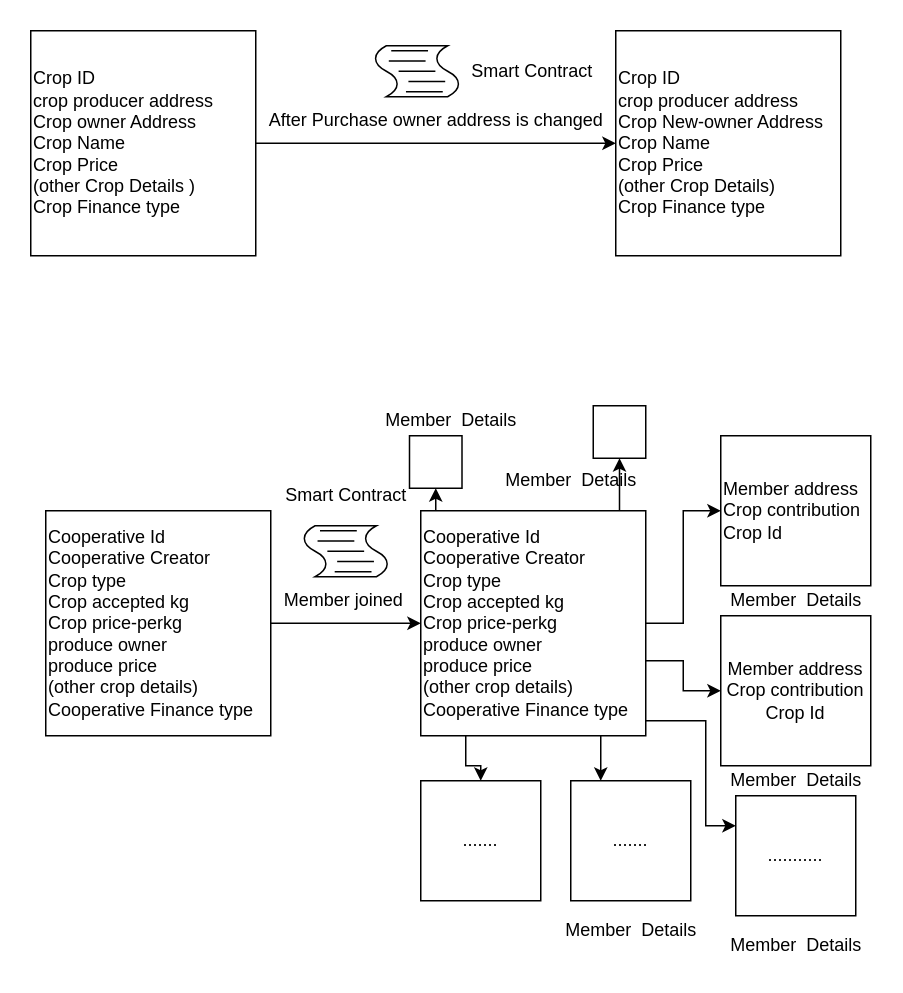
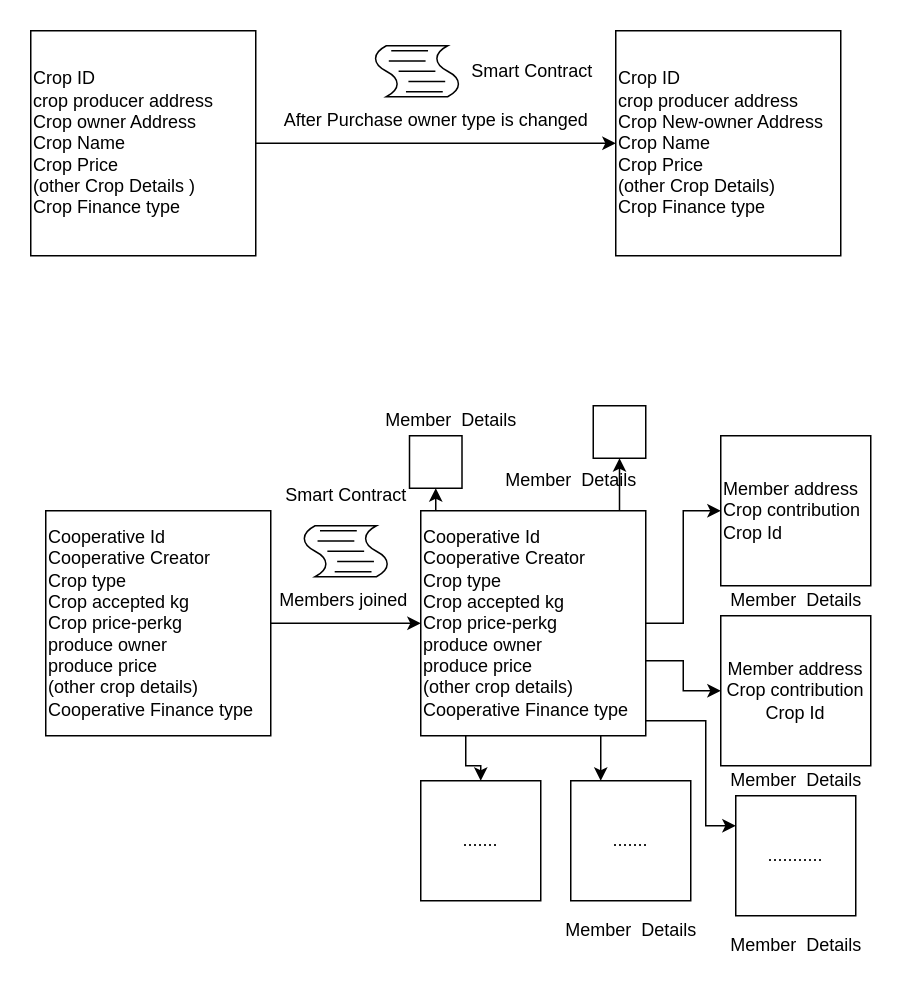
- <mxCell id="5" value="After Purchase owner address is changed" style="text;html=1;align=center;verticalAlign=middle;resizable=0;points=[];autosize=1;" vertex="1" parent="1"><mxGeometry x="170" y="70" width="240" height="20" as="geometry" /></mxCell>
+ <mxCell id="5" value="After Purchase owner type is changed" style="text;html=1;align=center;verticalAlign=middle;resizable=0;points=[];autosize=1;" vertex="1" parent="1"><mxGeometry x="170" y="70" width="240" height="20" as="geometry" /></mxCell>
- <mxCell id="16" value="Member joined&amp;nbsp;" style="text;html=1;align=center;verticalAlign=middle;resizable=0;points=[];autosize=1;" vertex="1" parent="1"><mxGeometry x="180" y="390" width="100" height="20" as="geometry" /></mxCell>
+ <mxCell id="16" value="Members joined&amp;nbsp;" style="text;html=1;align=center;verticalAlign=middle;resizable=0;points=[];autosize=1;" vertex="1" parent="1"><mxGeometry x="180" y="390" width="100" height="20" as="geometry" /></mxCell>
